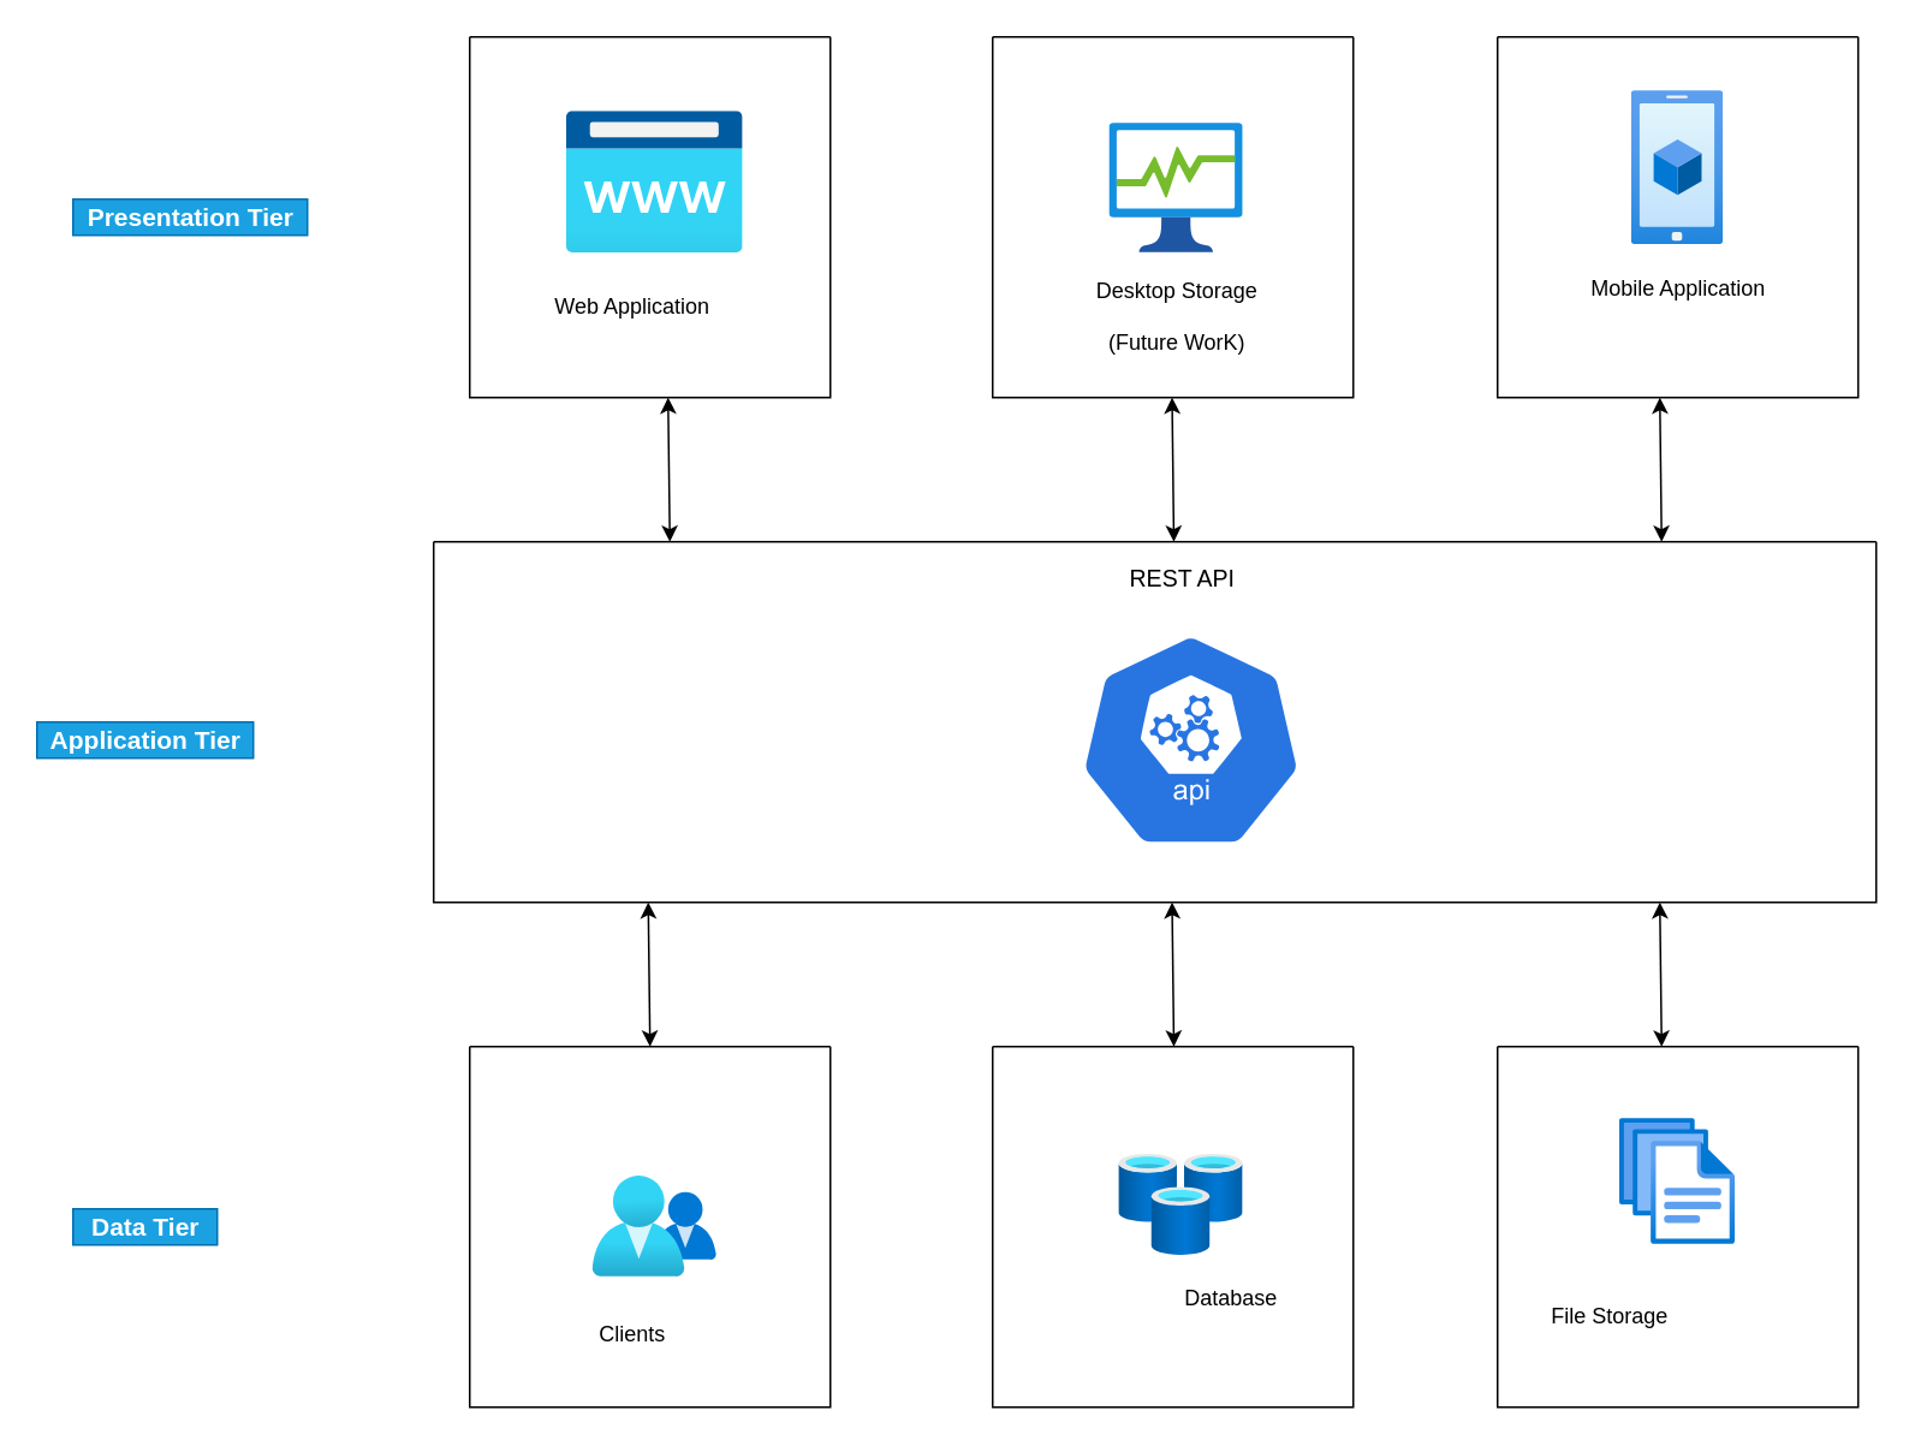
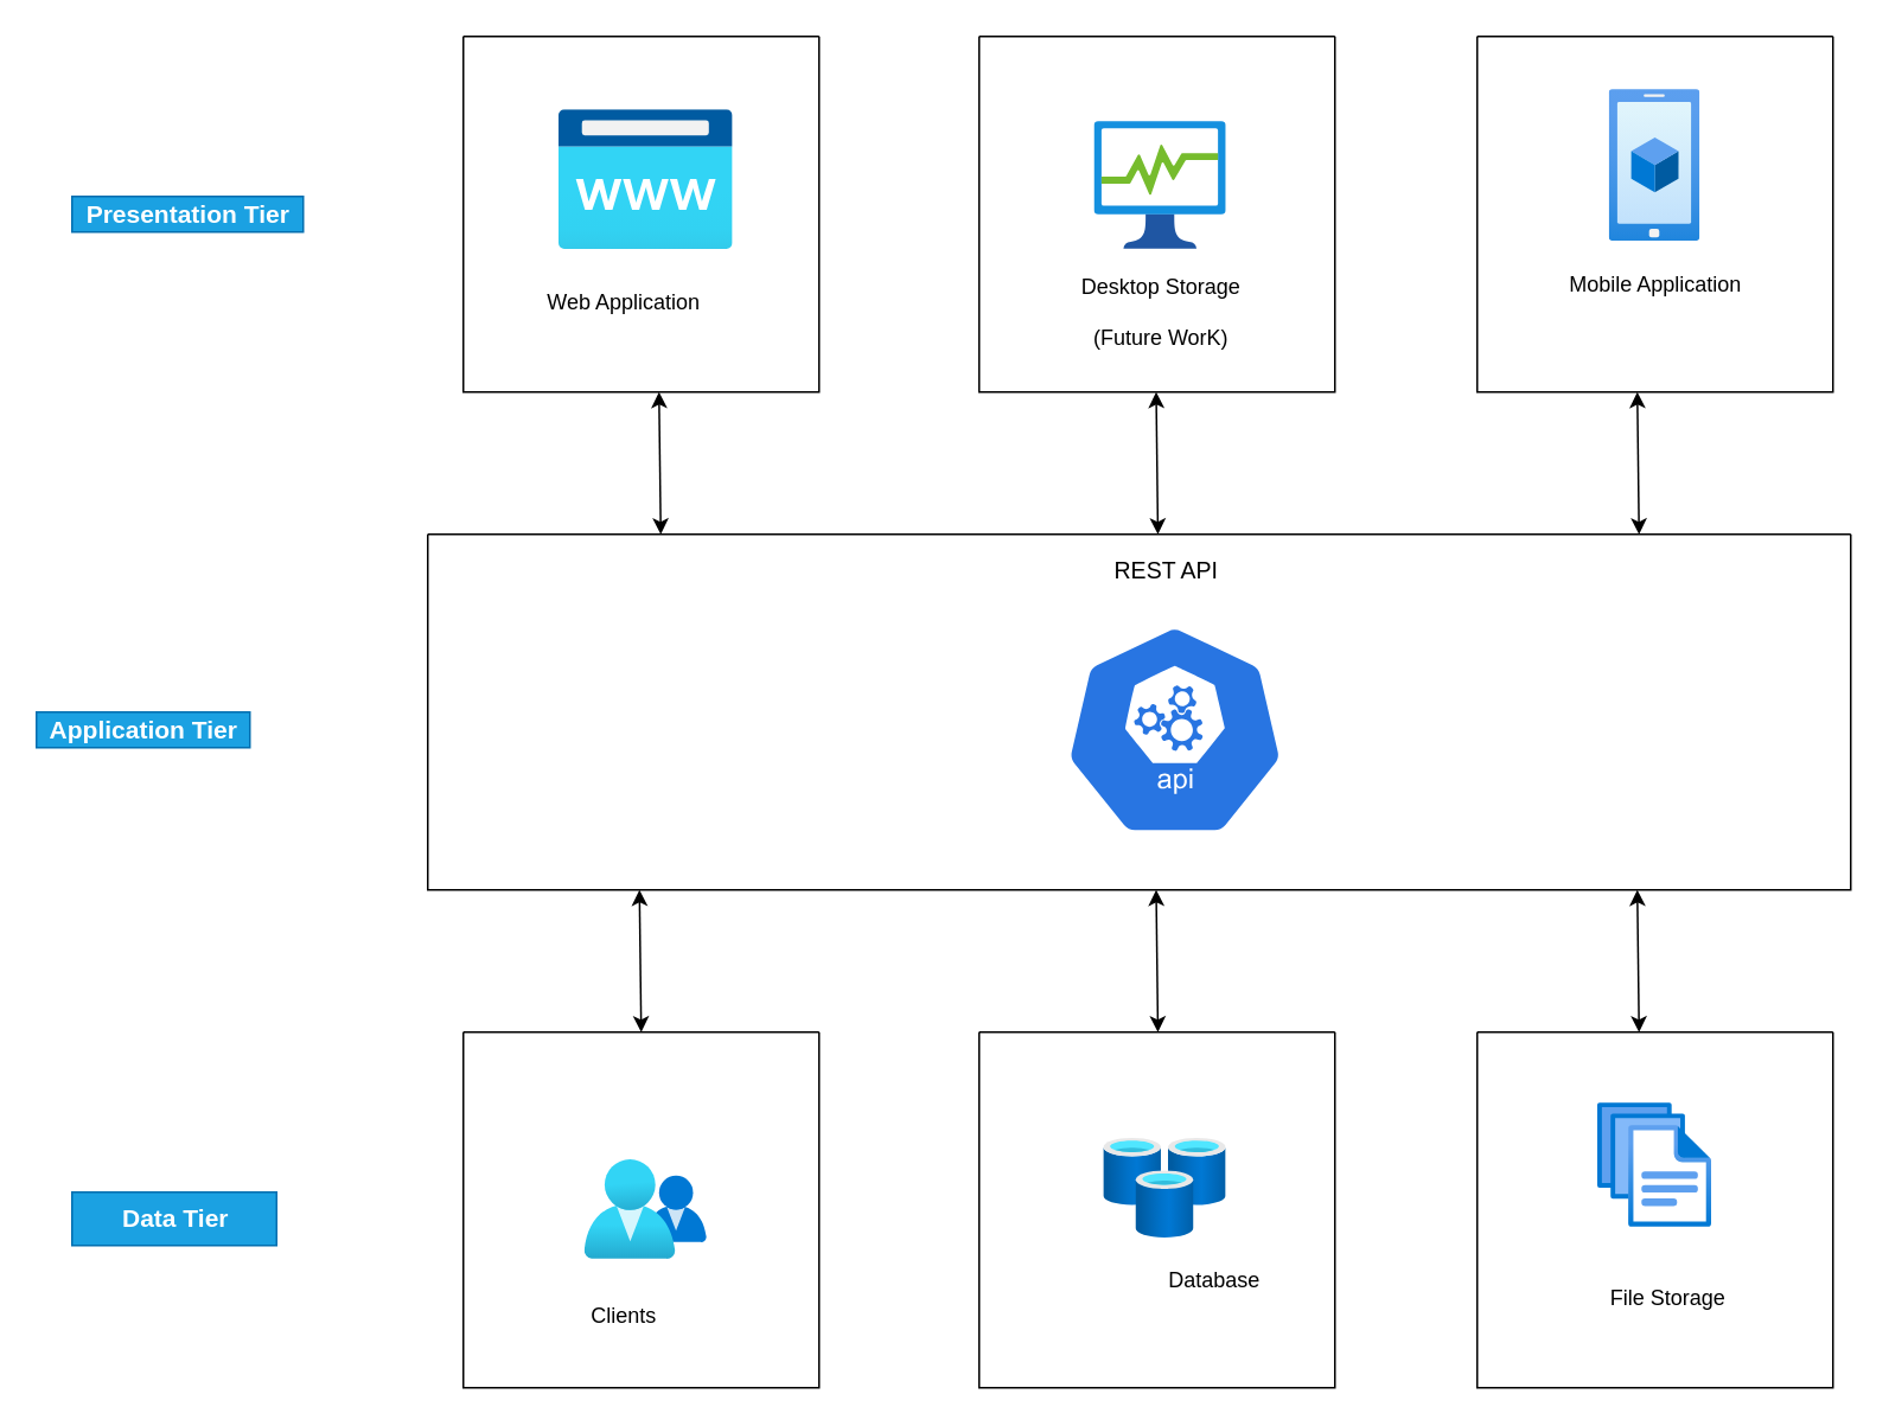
- <mxCell id="30" value="Data Tier" style="text;html=1;align=center;verticalAlign=middle;resizable=0;points=[];autosize=1;strokeColor=#006EAF;fillColor=#1ba1e2;fontStyle=1;fontSize=14;fontColor=#ffffff;" vertex="1" parent="1"><mxGeometry x="40" y="670" width="80" height="20" as="geometry" /></mxCell>
+ <mxCell id="30" value="Data Tier" style="text;html=1;align=center;verticalAlign=middle;resizable=0;points=[];autosize=1;strokeColor=#006EAF;fillColor=#1ba1e2;fontStyle=1;fontSize=14;fontColor=#ffffff;" vertex="1" parent="1"><mxGeometry x="40" y="670" width="115" height="30" as="geometry" /></mxCell>
- <mxCell id="13" value="File Storage" style="text;html=1;align=center;verticalAlign=middle;resizable=0;points=[];autosize=1;strokeColor=none;fillColor=none;" vertex="1" parent="11"><mxGeometry x="22" y="140" width="80" height="20" as="geometry" /></mxCell>
+ <mxCell id="13" value="File Storage" style="text;html=1;align=center;verticalAlign=middle;resizable=0;points=[];autosize=1;strokeColor=none;fillColor=none;" vertex="1" parent="11"><mxGeometry x="67" y="140" width="80" height="20" as="geometry" /></mxCell>
